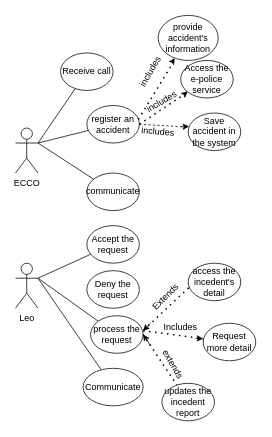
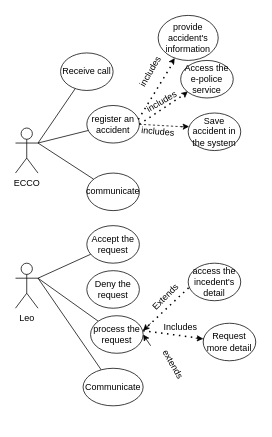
- <mxCell id="28" value="" style="endArrow=none;dashed=1;html=1;dashPattern=1 3;strokeWidth=2;rounded=0;exitX=1;exitY=0.5;exitDx=0;exitDy=0;" edge="1" parent="1" source="23" target="29"><mxGeometry width="50" height="50" relative="1" as="geometry"><mxPoint x="180" y="500" as="sourcePoint" /><mxPoint x="230" y="500" as="targetPoint" /></mxGeometry></mxCell>
- <mxCell id="29" value="updates the incedent report" style="ellipse;whiteSpace=wrap;html=1;" vertex="1" parent="1"><mxGeometry x="215" y="510" width="70" height="50" as="geometry" /></mxCell>
